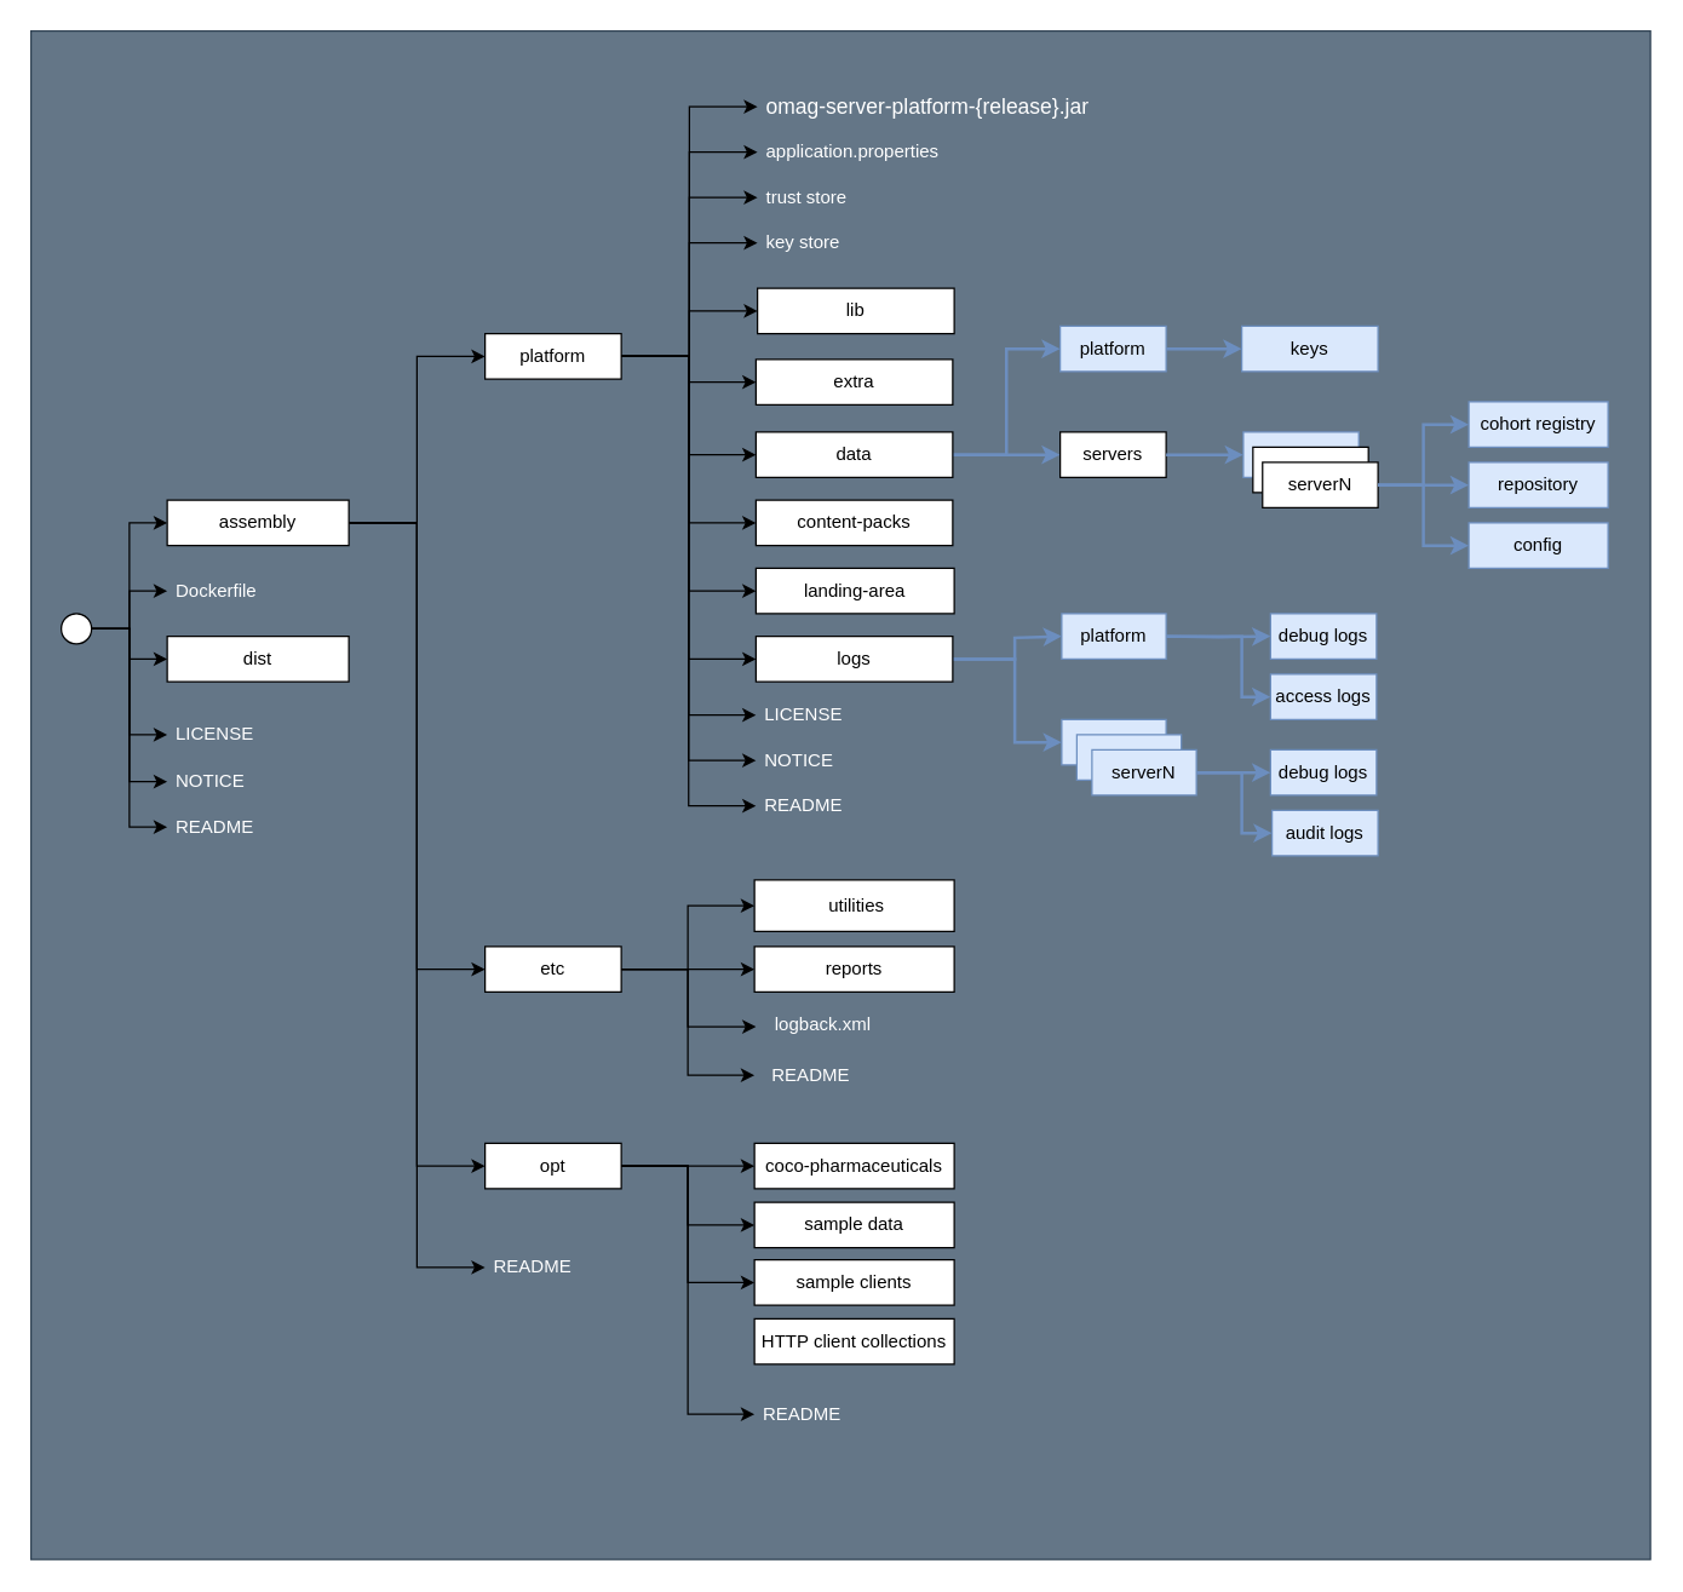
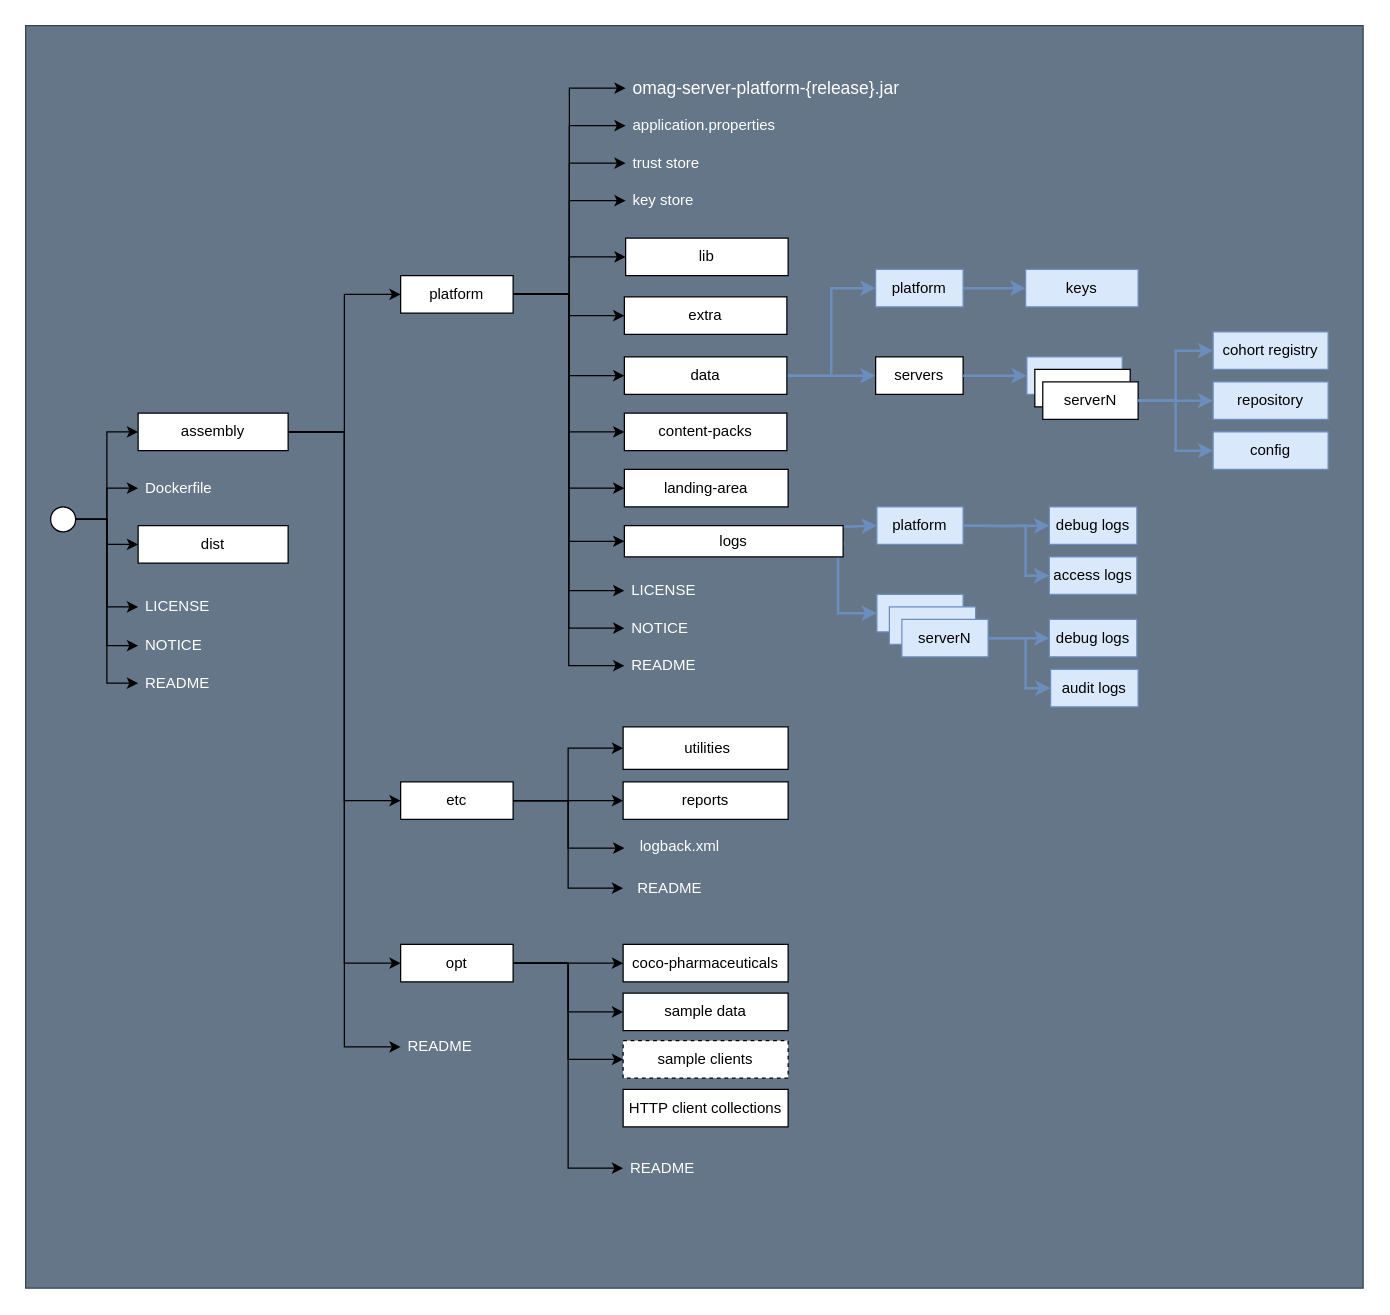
- <mxCell id="69" value="logs" style="rounded=0;whiteSpace=wrap;html=1;" parent="1" vertex="1"><mxGeometry x="499" y="420" width="130" height="30" as="geometry" /></mxCell>
+ <mxCell id="69" value="logs" style="rounded=0;whiteSpace=wrap;html=1;" parent="1" vertex="1"><mxGeometry x="499" y="420" width="175" height="25" as="geometry" /></mxCell>
- <mxCell id="36" value="sample clients" style="rounded=0;whiteSpace=wrap;html=1;" parent="1" vertex="1"><mxGeometry x="498" y="832" width="132" height="30" as="geometry" /></mxCell>
+ <mxCell id="36" value="sample clients" style="rounded=0;whiteSpace=wrap;html=1;dashed=1;" parent="1" vertex="1"><mxGeometry x="498" y="832" width="132" height="30" as="geometry" /></mxCell>
